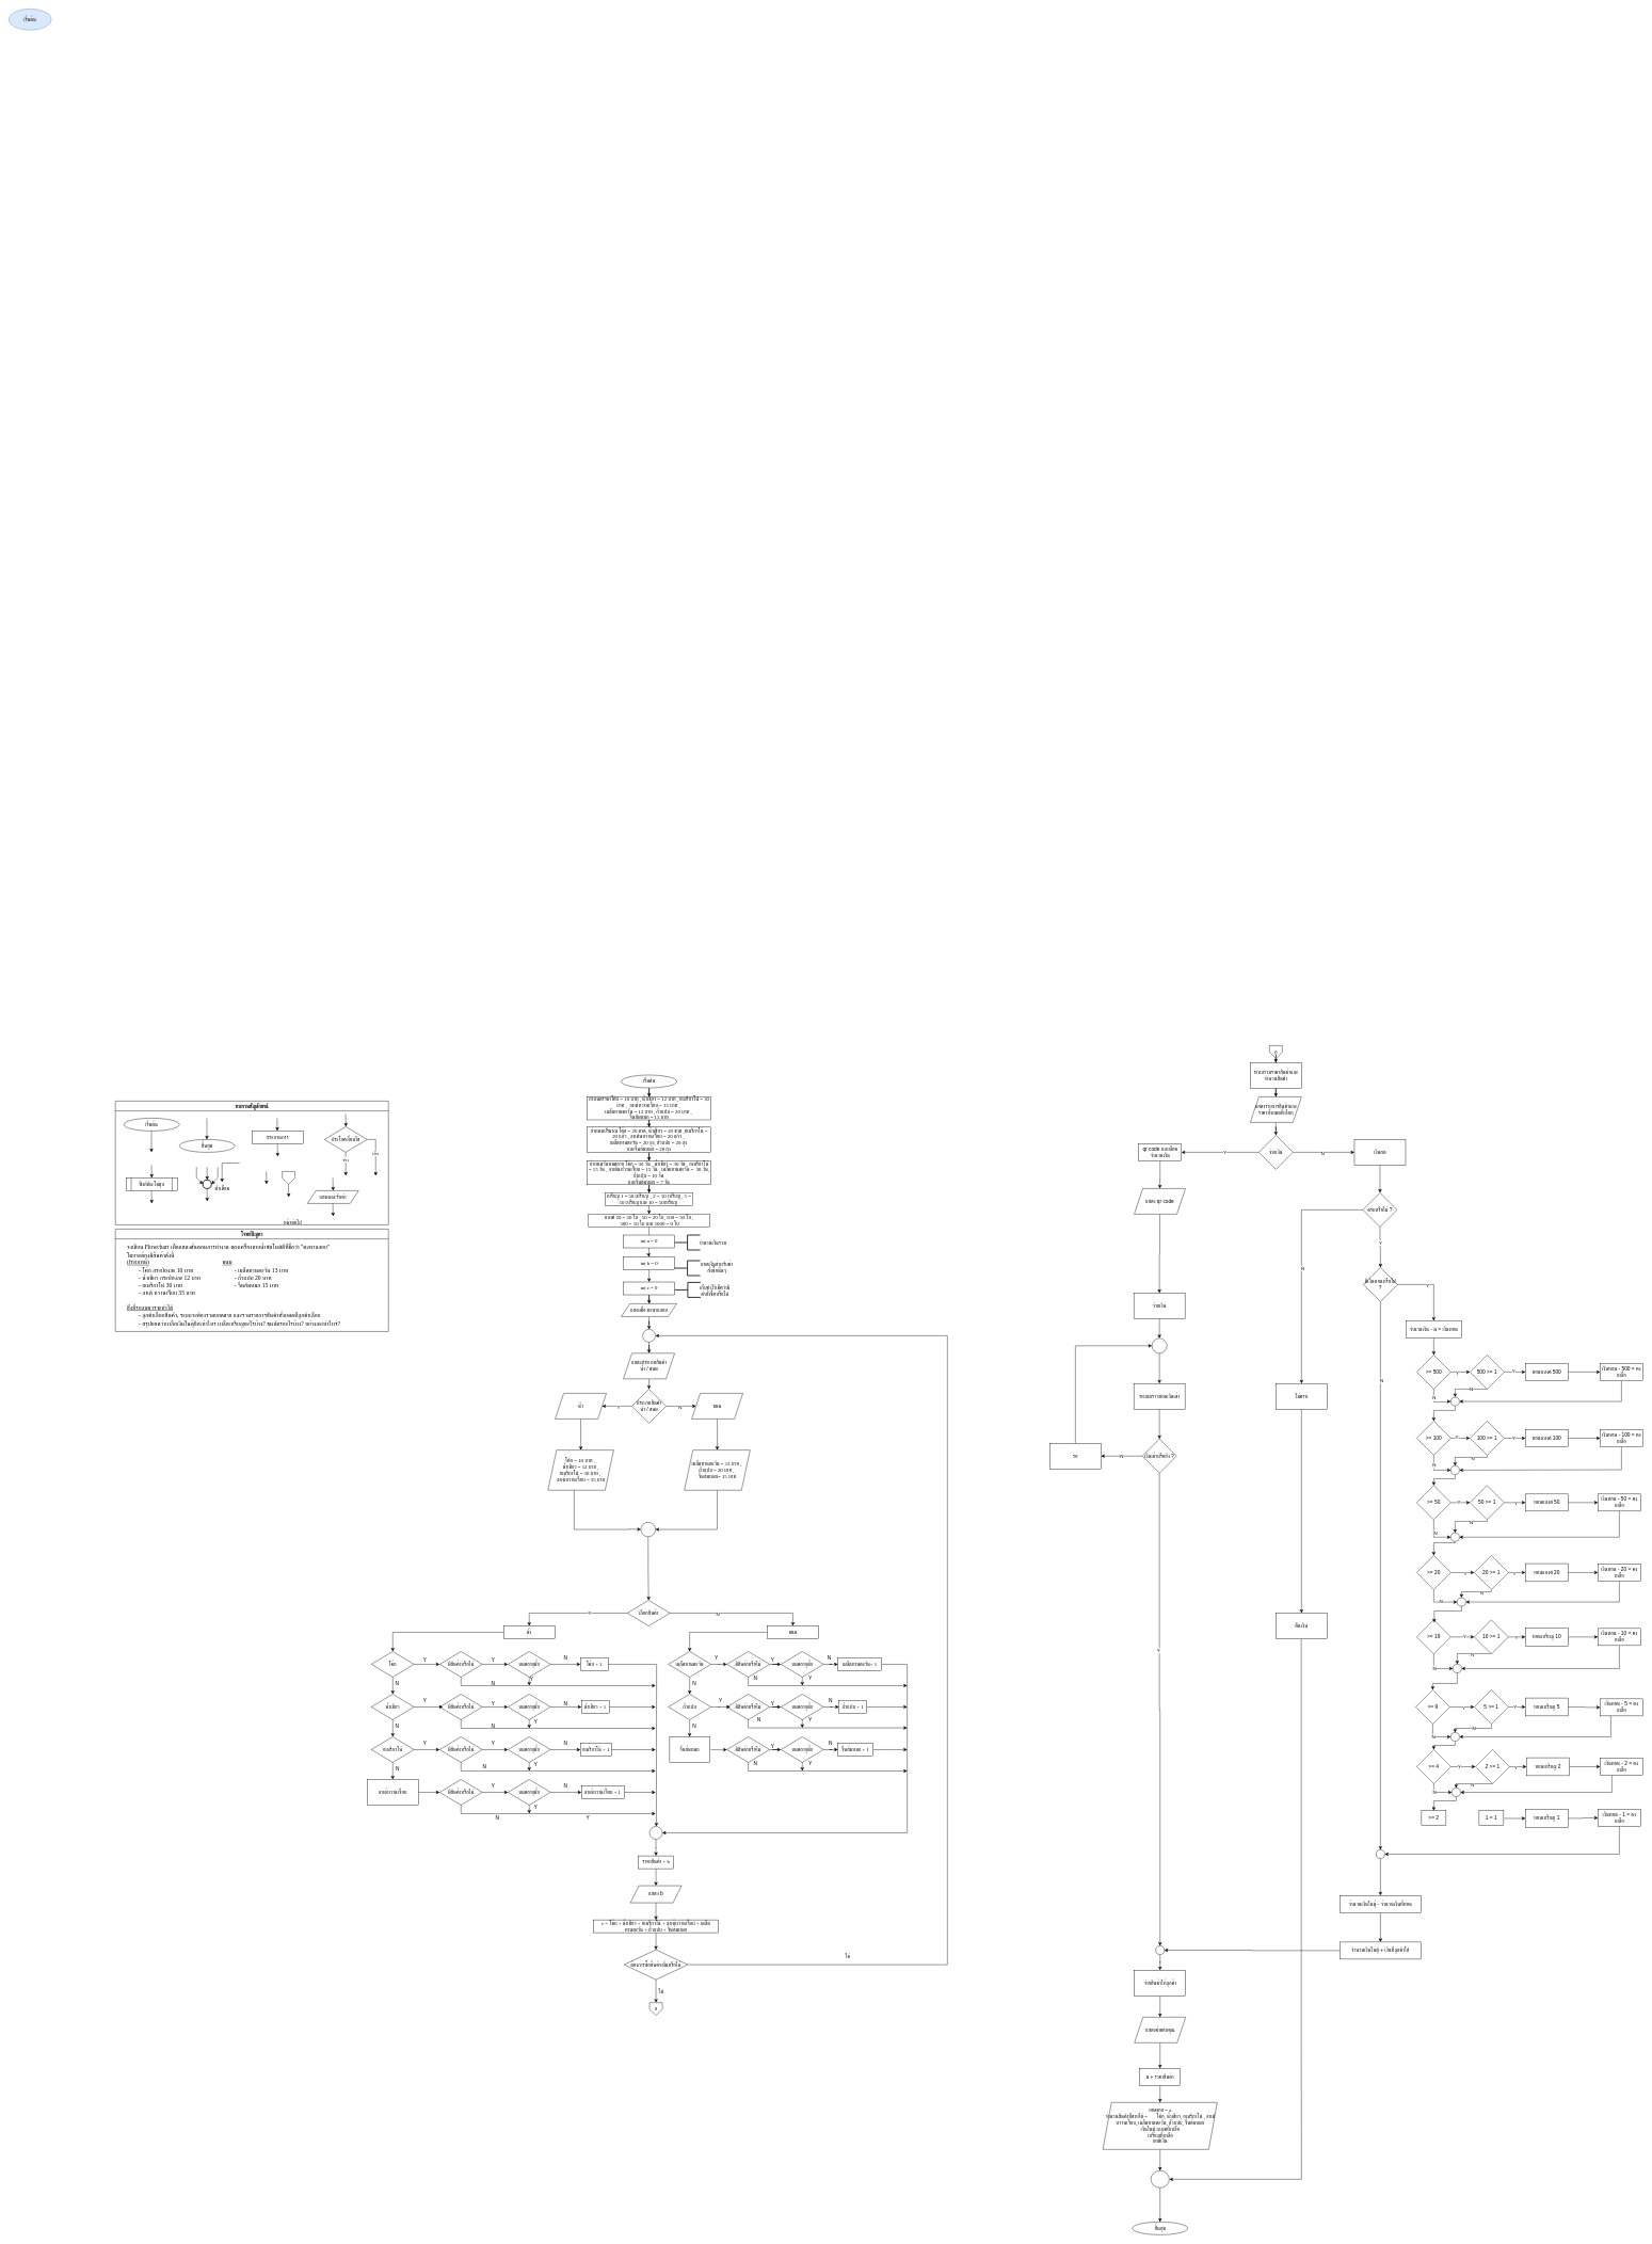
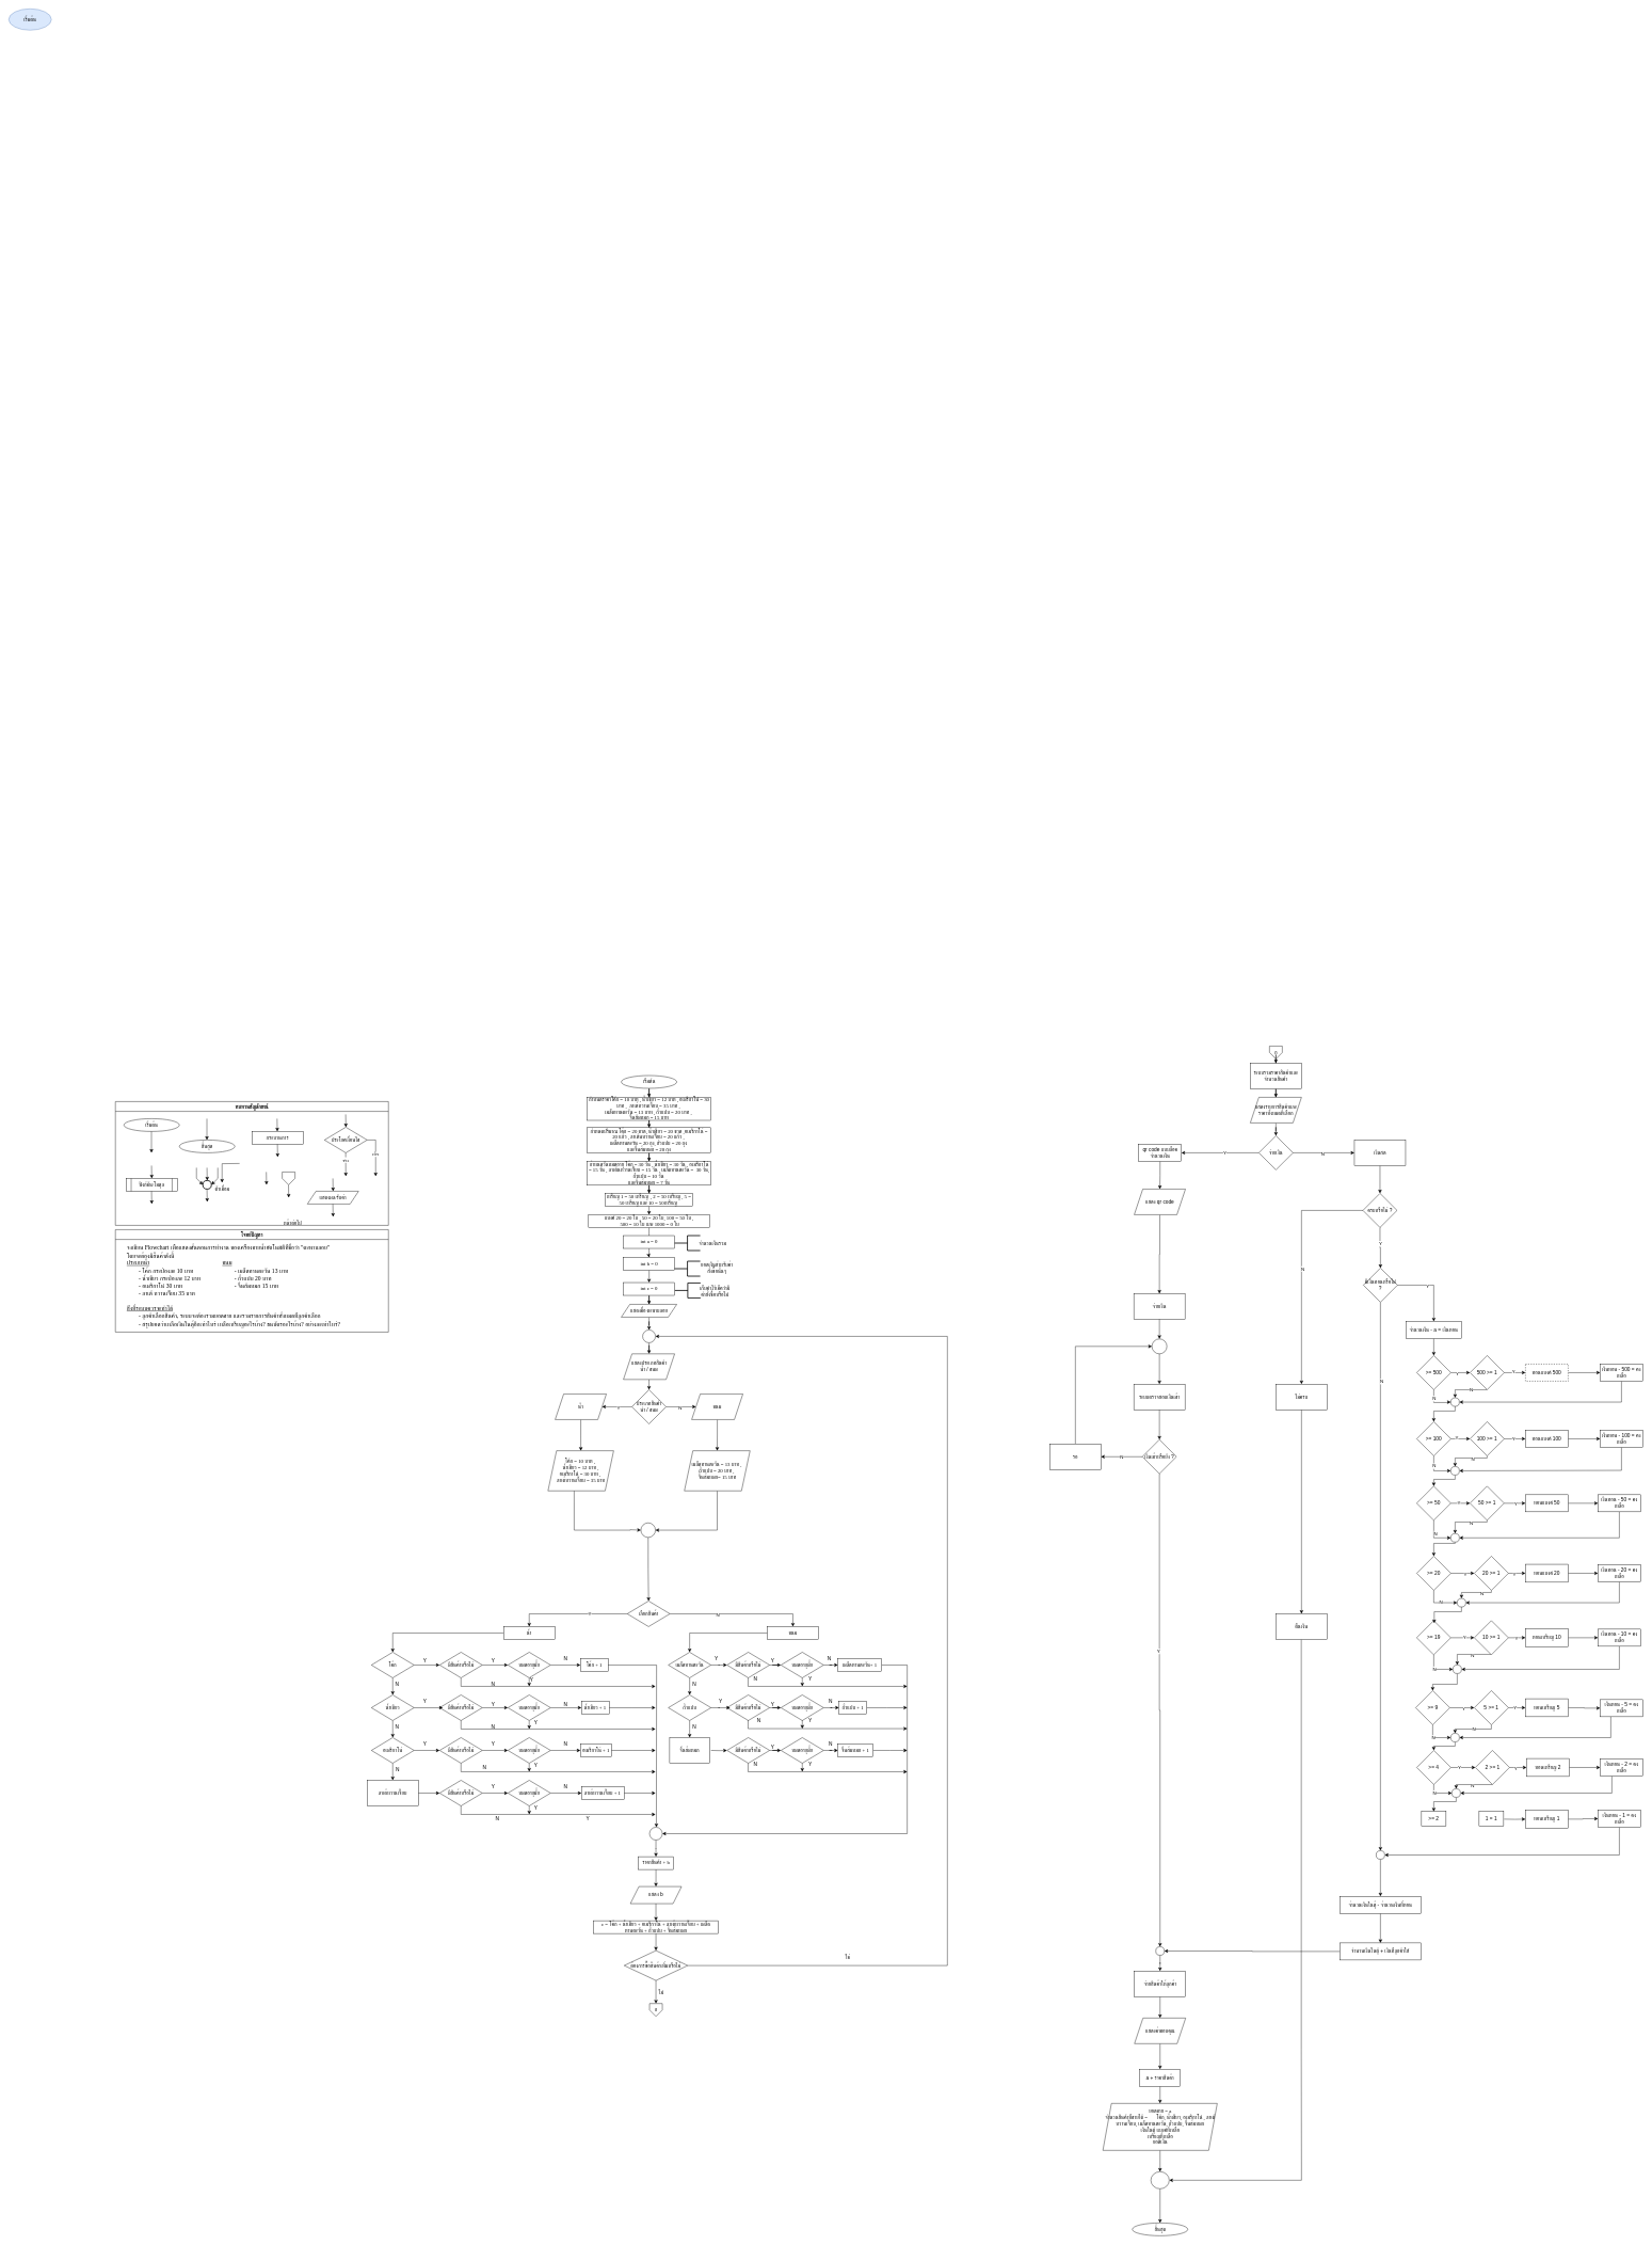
- <mxCell id="196" value="ทอนแบงค์ 500" style="rounded=0;whiteSpace=wrap;html=1;" vertex="1" parent="1"><mxGeometry x="3575" y="3195" width="100" height="40" as="geometry" /></mxCell>
+ <mxCell id="196" value="ทอนแบงค์ 500" style="rounded=0;whiteSpace=wrap;html=1;dashed=1;" vertex="1" parent="1"><mxGeometry x="3575" y="3195" width="100" height="40" as="geometry" /></mxCell>
